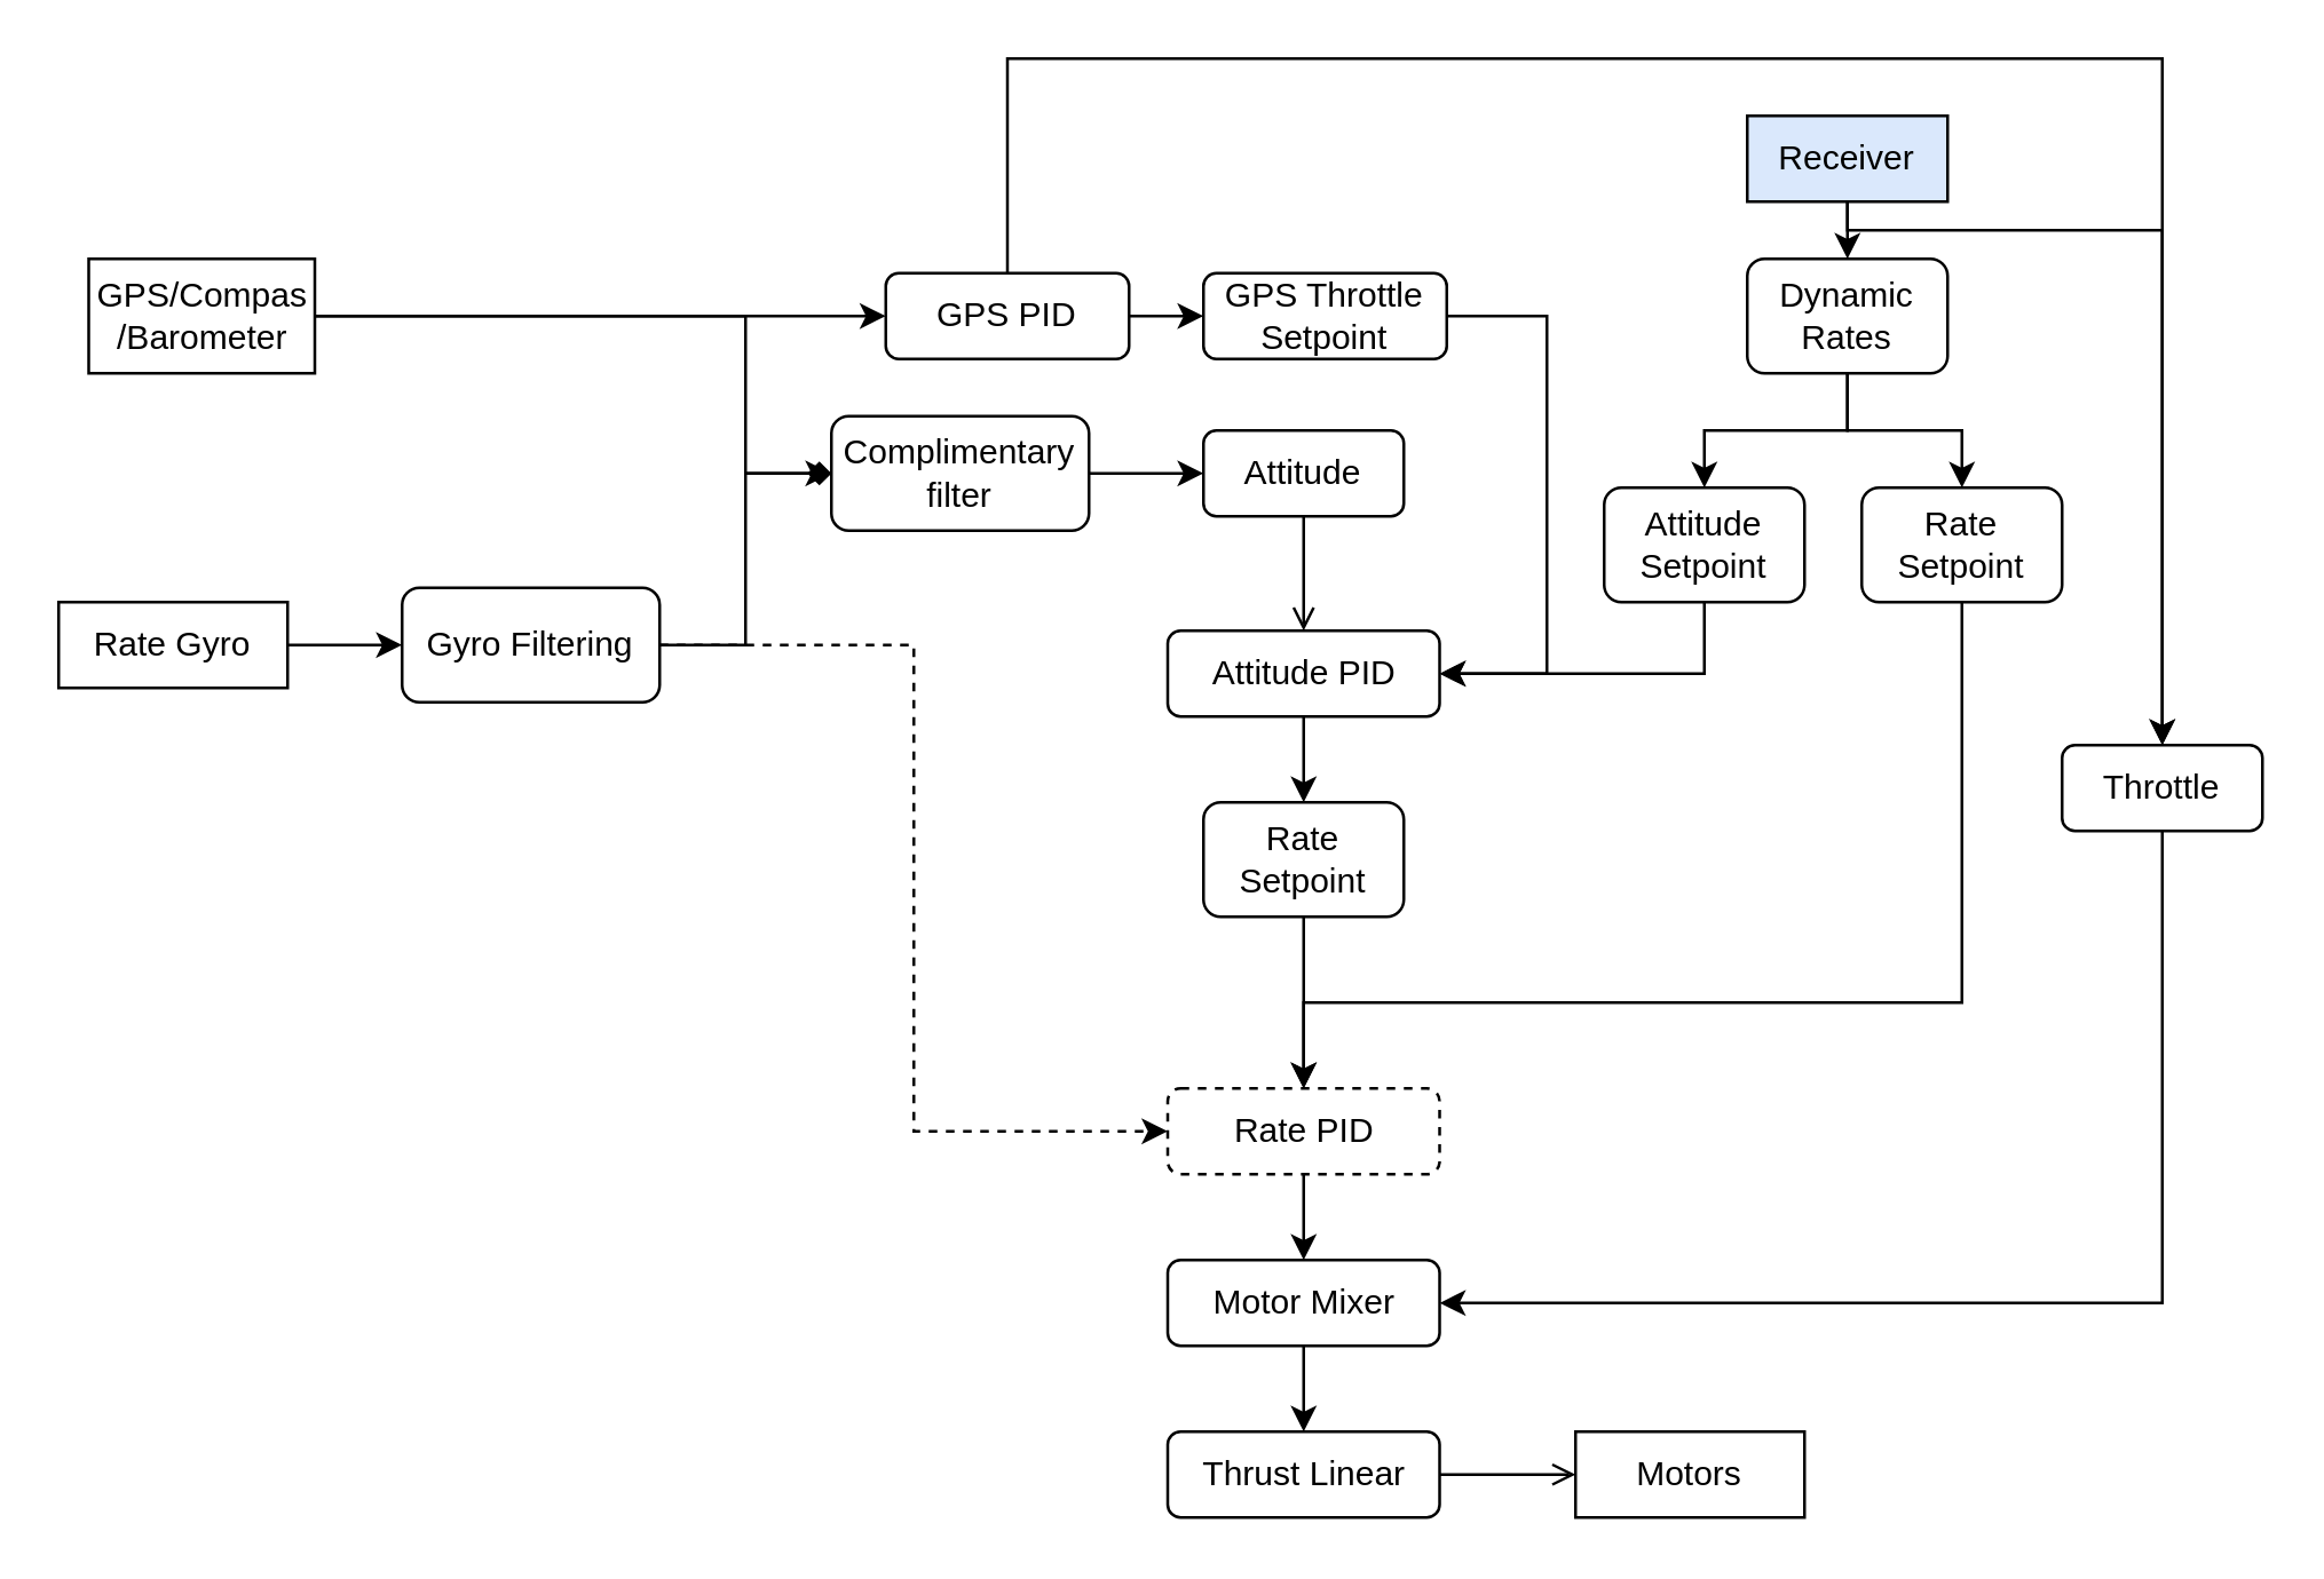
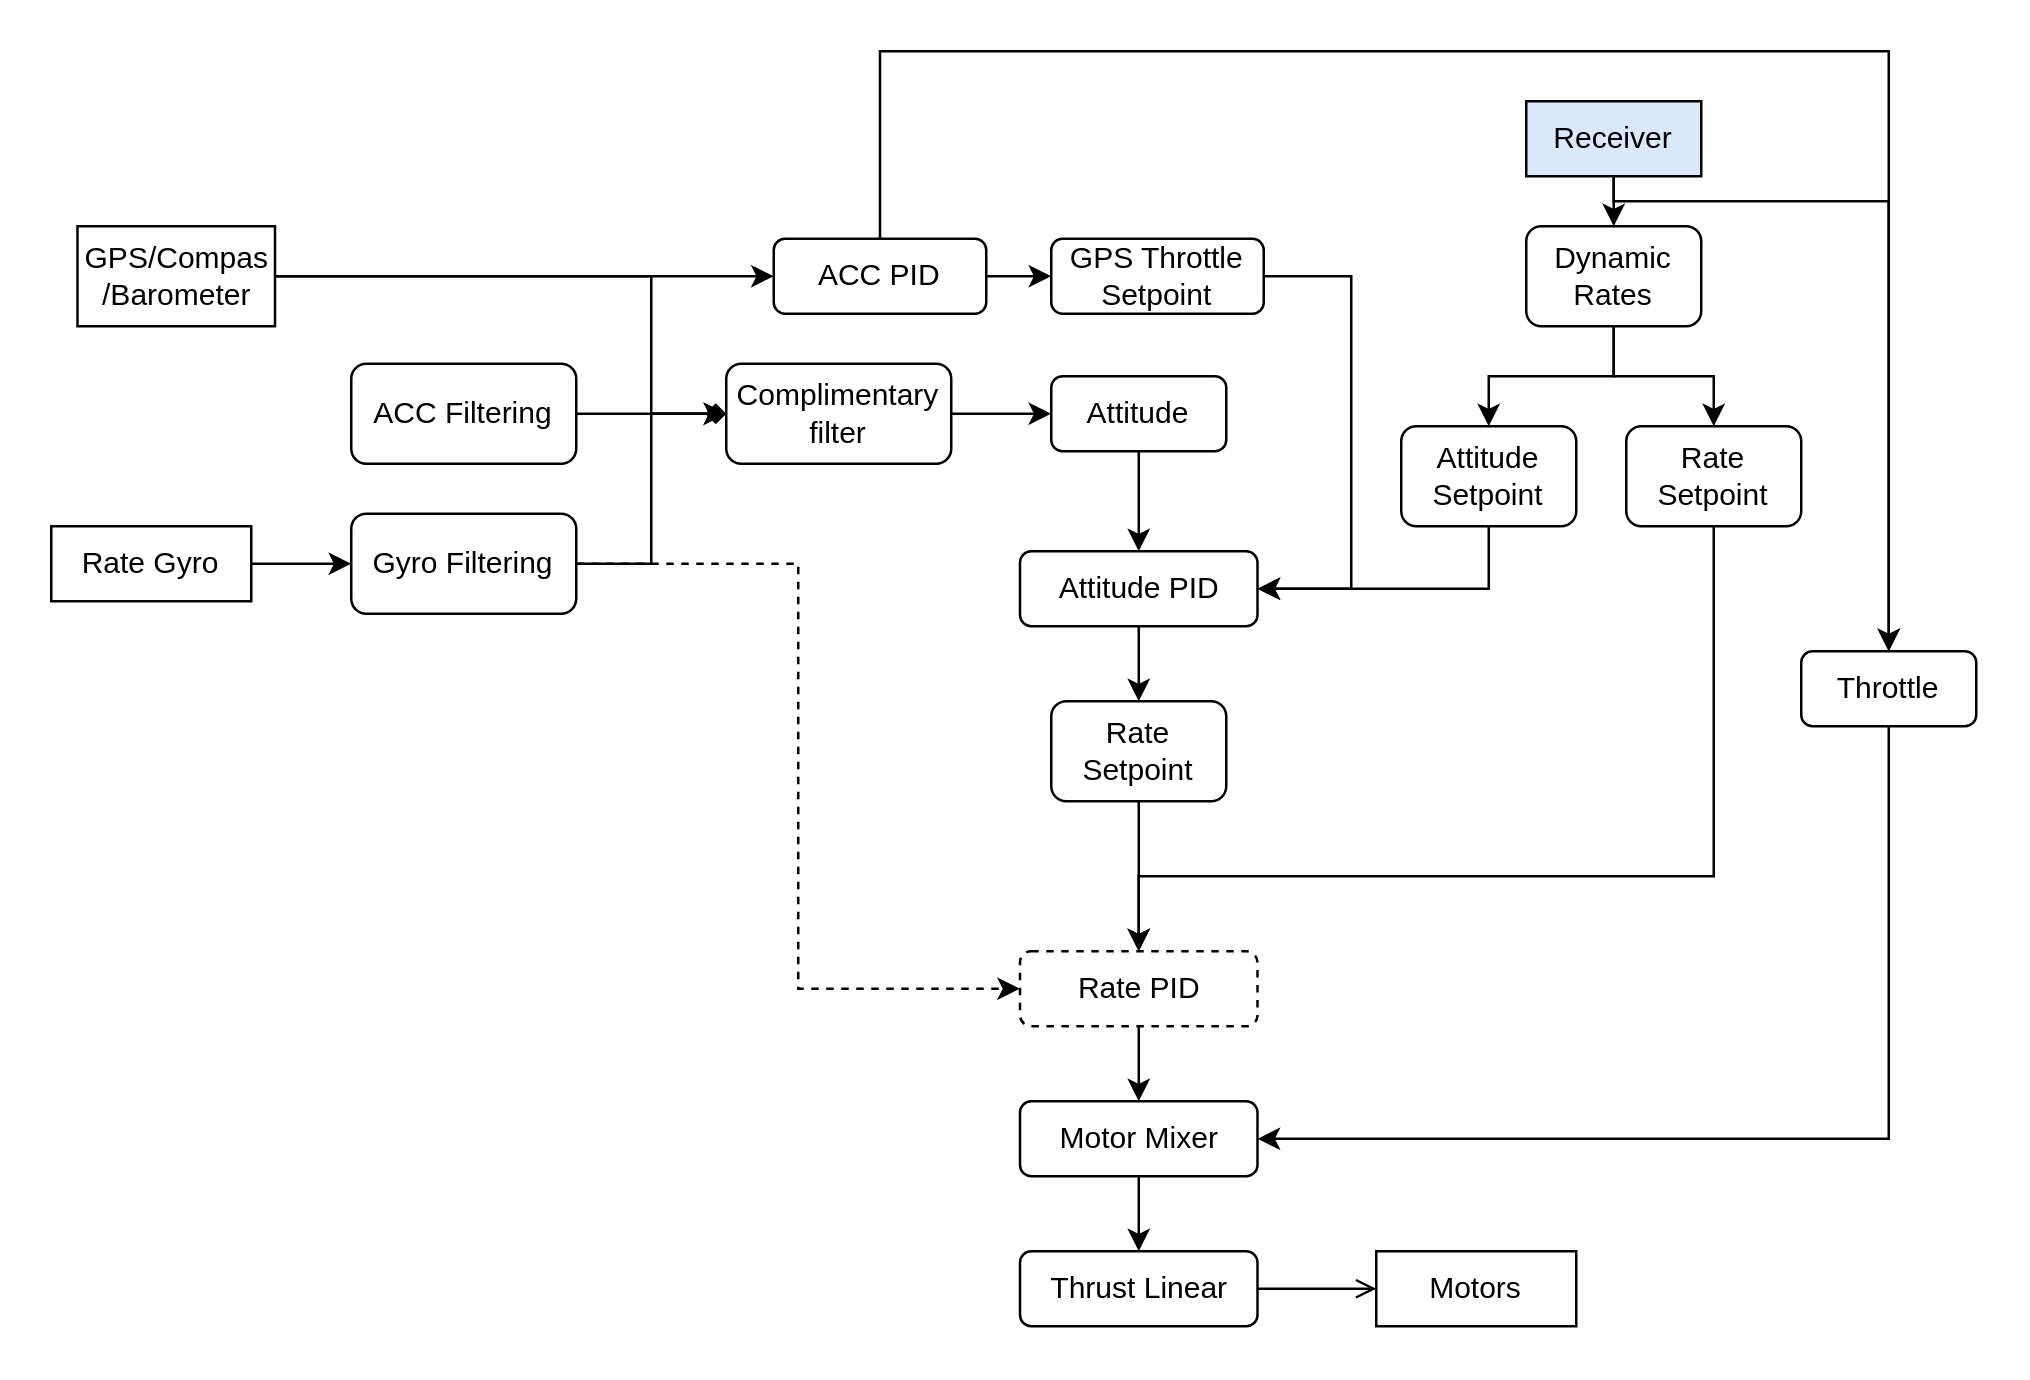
- <mxCell id="28" value="GPS PID" style="rounded=1;whiteSpace=wrap;html=1;" vertex="1" parent="1"><mxGeometry x="309" y="95" width="85" height="30" as="geometry" /></mxCell>
+ <mxCell id="28" value="ACC PID" style="rounded=1;whiteSpace=wrap;html=1;" vertex="1" parent="1"><mxGeometry x="309" y="95" width="85" height="30" as="geometry" /></mxCell>
+ <mxCell id="14" value="ACC Filtering" style="rounded=1;whiteSpace=wrap;html=1;" vertex="1" parent="1"><mxGeometry x="140" y="145" width="90" height="40" as="geometry" /></mxCell>
+ <mxCell id="13" style="edgeStyle=orthogonalEdgeStyle;rounded=0;orthogonalLoop=1;jettySize=auto;html=1;exitX=1;exitY=0.5;exitDx=0;exitDy=0;entryX=0;entryY=0.5;entryDx=0;entryDy=0;" edge="1" parent="1" source="14" target="16"><mxGeometry relative="1" as="geometry" /></mxCell>
- <mxCell id="17" style="edgeStyle=orthogonalEdgeStyle;rounded=0;orthogonalLoop=1;jettySize=auto;html=1;exitX=0.5;exitY=1;exitDx=0;exitDy=0;entryX=0.5;entryY=0;entryDx=0;entryDy=0;endArrow=open;" edge="1" parent="1" source="18" target="32"><mxGeometry relative="1" as="geometry"><mxPoint x="455" y="210" as="targetPoint" /></mxGeometry></mxCell>
+ <mxCell id="17" style="edgeStyle=orthogonalEdgeStyle;rounded=0;orthogonalLoop=1;jettySize=auto;html=1;exitX=0.5;exitY=1;exitDx=0;exitDy=0;entryX=0.5;entryY=0;entryDx=0;entryDy=0;" edge="1" parent="1" source="18" target="32"><mxGeometry relative="1" as="geometry"><mxPoint x="455" y="210" as="targetPoint" /></mxGeometry></mxCell>
